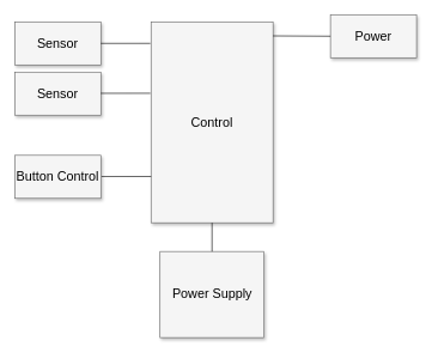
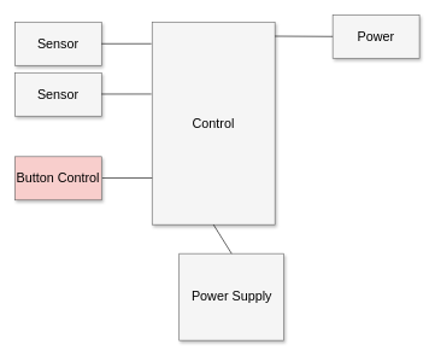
- <mxCell id="7" value="Button Control" style="whiteSpace=wrap;html=1;shadow=1;fontSize=18;fillColor=#f5f5f5;strokeColor=#666666;" vertex="1" parent="1"><mxGeometry x="20" y="216" width="120" height="60" as="geometry" /></mxCell>
+ <mxCell id="7" value="Button Control" style="whiteSpace=wrap;html=1;shadow=1;fontSize=18;fillColor=#f8cecc;strokeColor=#666666;" vertex="1" parent="1"><mxGeometry x="20" y="216" width="120" height="60" as="geometry" /></mxCell>
- <mxCell id="5" value="Power Supply" style="whiteSpace=wrap;html=1;shadow=1;fontSize=18;fillColor=#f5f5f5;strokeColor=#666666;" parent="1" vertex="1"><mxGeometry x="222.5" y="350" width="145" height="120" as="geometry" /></mxCell>
+ <mxCell id="5" value="Power Supply" style="whiteSpace=wrap;html=1;shadow=1;fontSize=18;fillColor=#f5f5f5;strokeColor=#666666;" parent="1" vertex="1"><mxGeometry x="247.5" y="350" width="145" height="120" as="geometry" /></mxCell>
